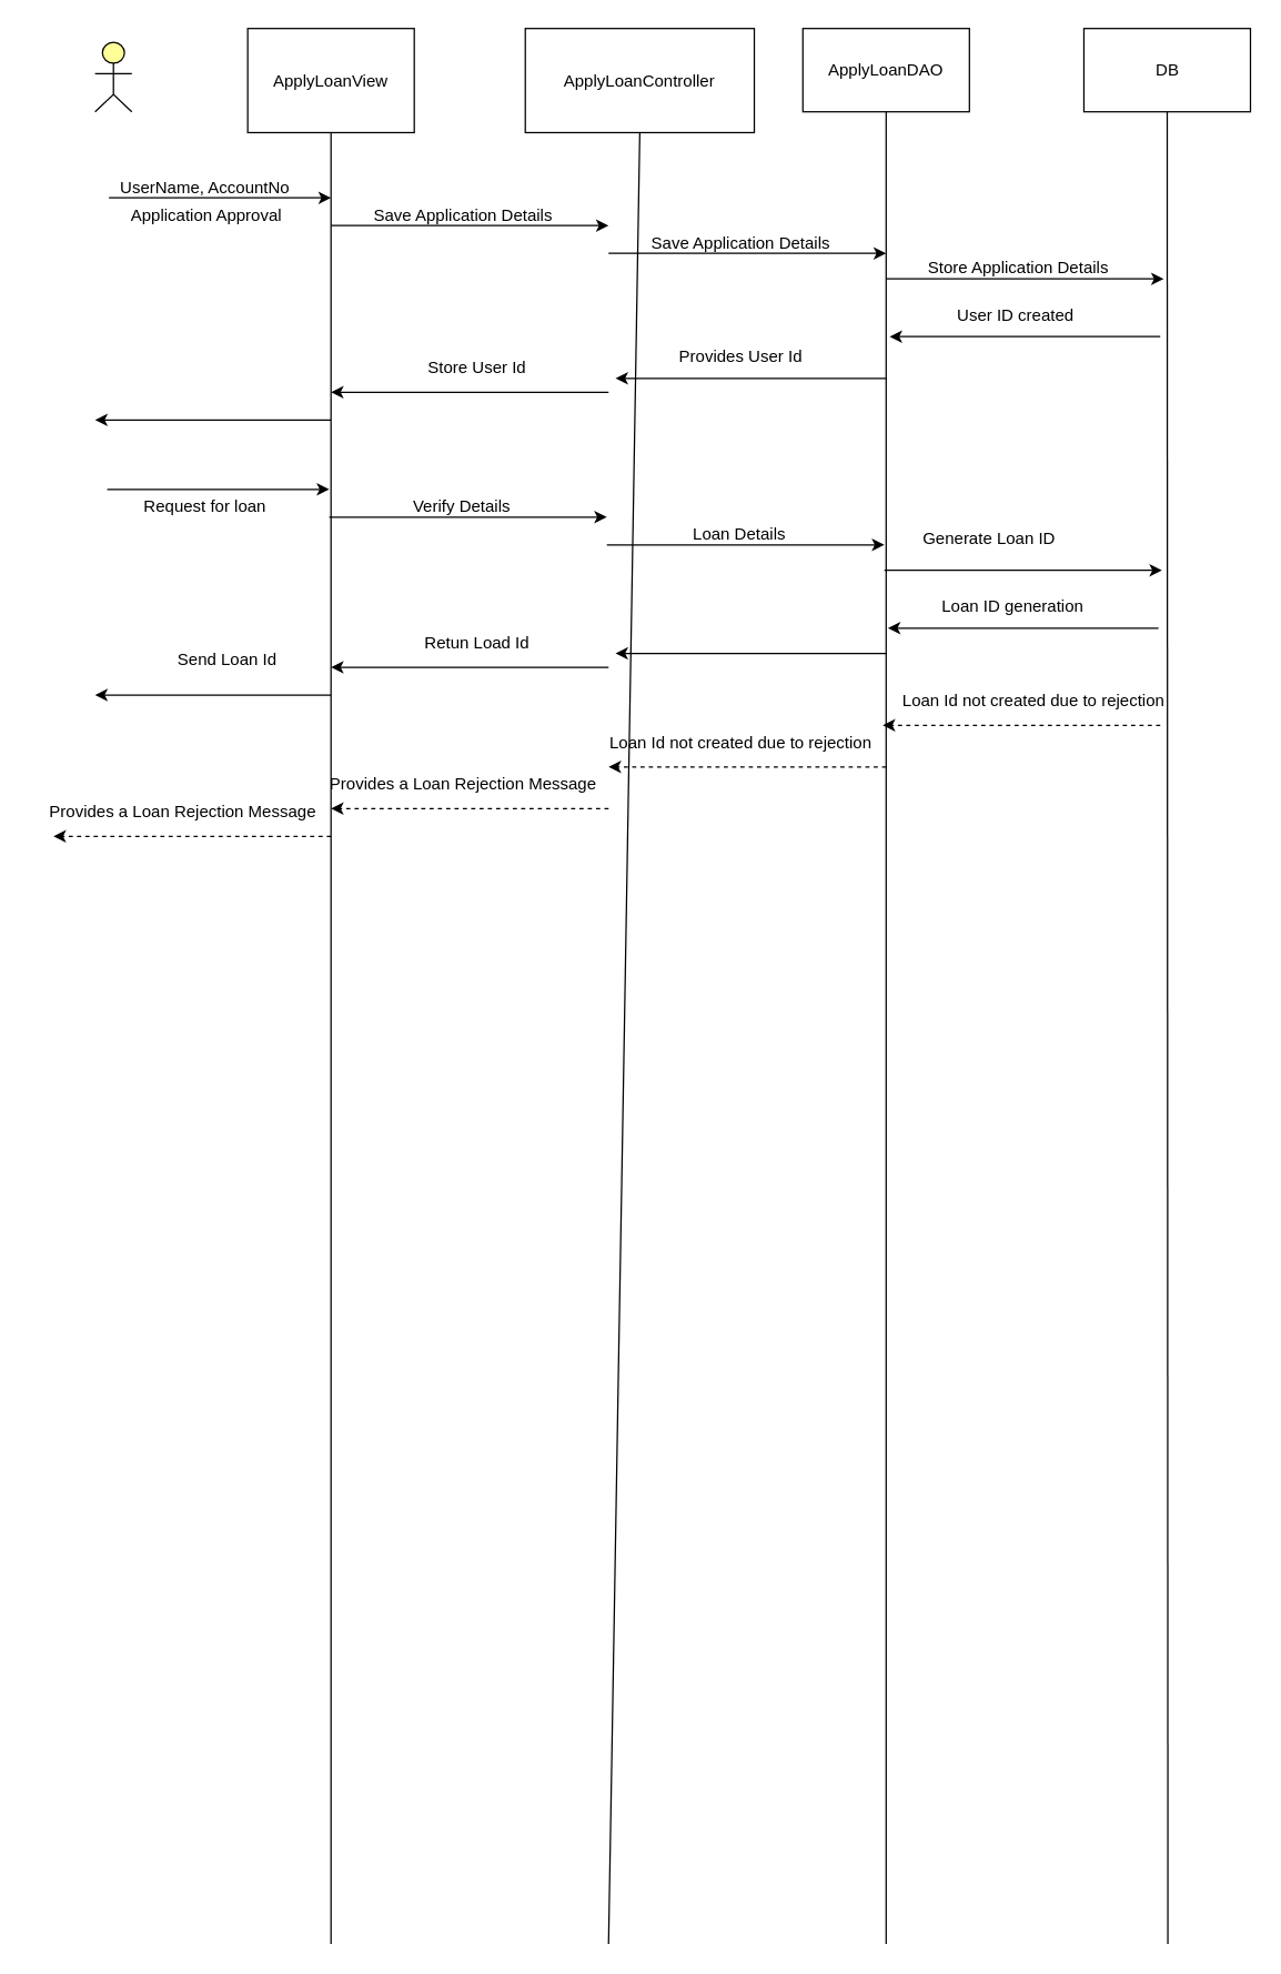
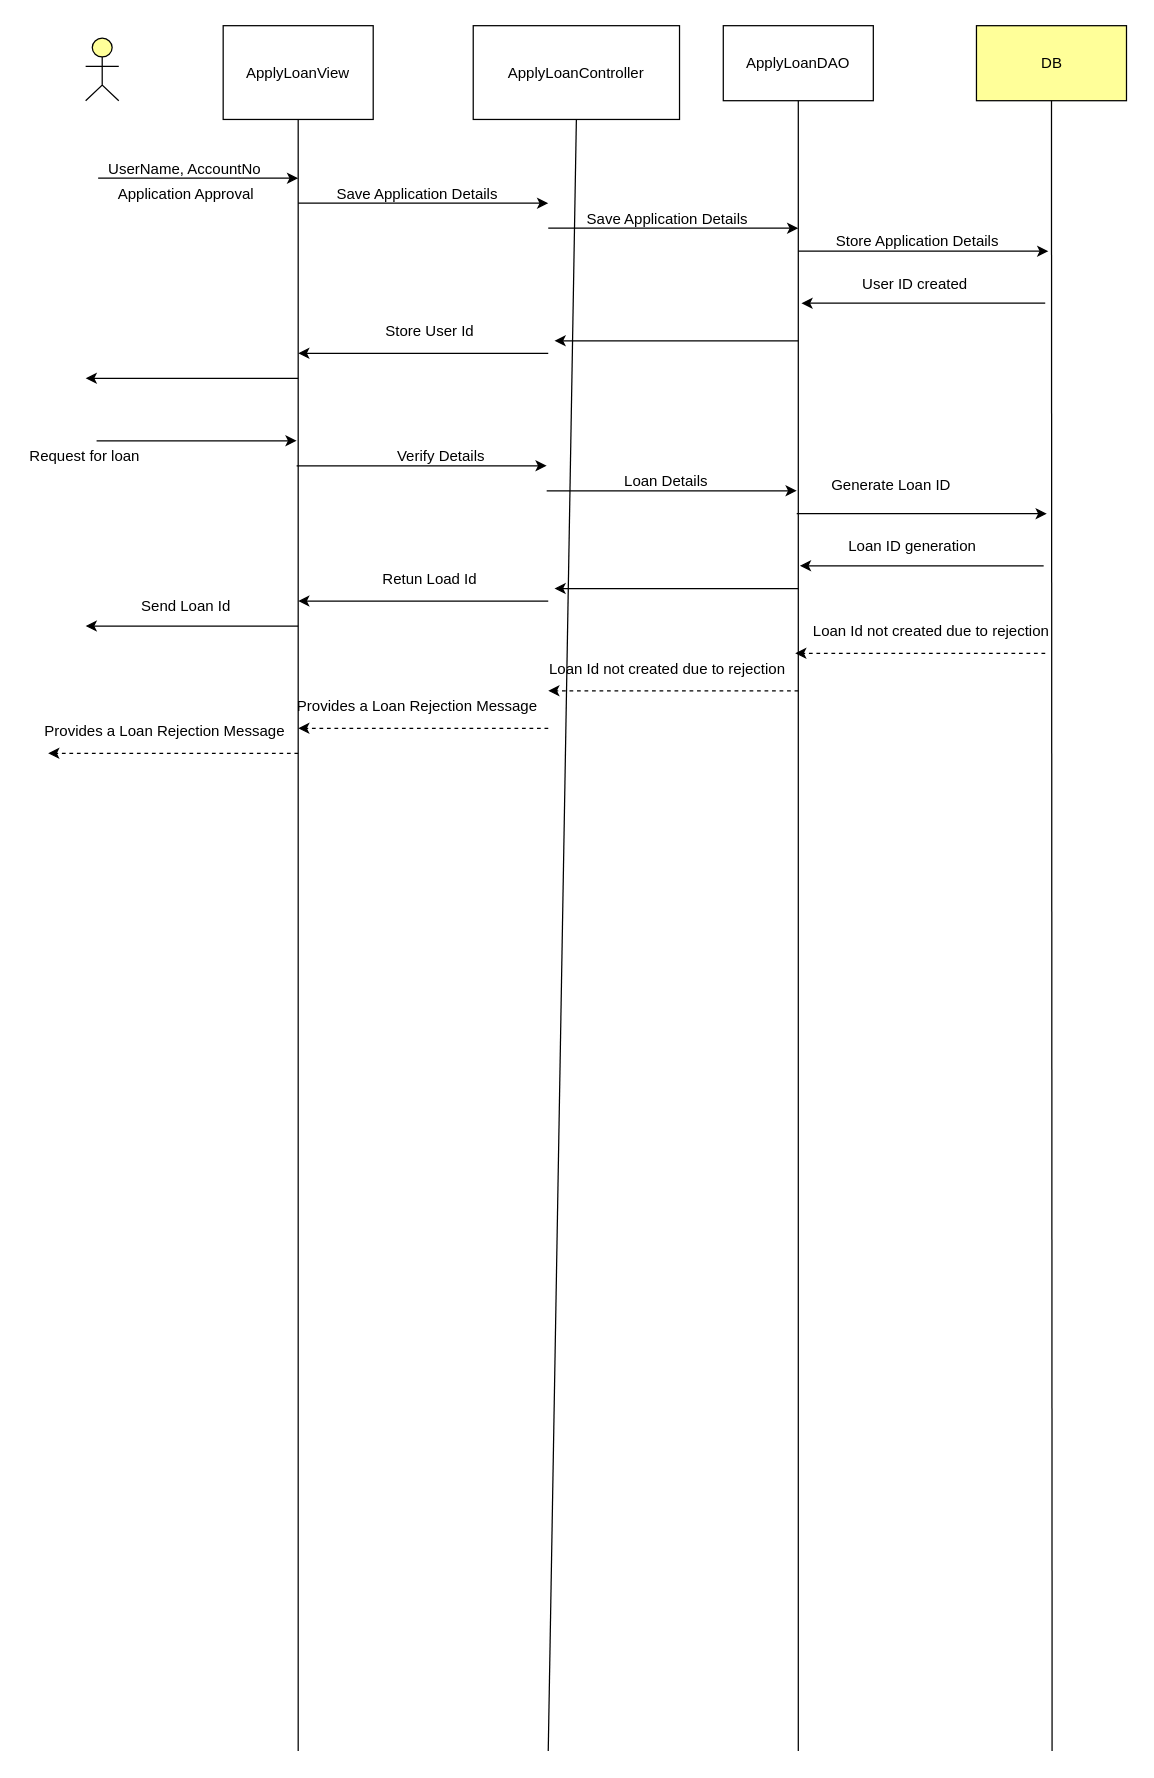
- <mxCell id="26" value="DB" style="rounded=0;whiteSpace=wrap;html=1;direction=west;" parent="1" vertex="1"><mxGeometry x="780.5" y="20" width="120" height="60" as="geometry" /></mxCell>
+ <mxCell id="26" value="DB" style="rounded=0;whiteSpace=wrap;html=1;direction=west;fillColor=#ffff99;" parent="1" vertex="1"><mxGeometry x="780.5" y="20" width="120" height="60" as="geometry" /></mxCell>
- <mxCell id="44" value="Provides User Id" style="text;html=1;align=center;verticalAlign=middle;resizable=0;points=[];autosize=1;strokeColor=none;fillColor=none;" parent="1" vertex="1"><mxGeometry x="478" y="242" width="110" height="30" as="geometry" /></mxCell>
- <mxCell id="14" value="Request for loan" style="text;html=1;align=center;verticalAlign=middle;resizable=0;points=[];autosize=1;strokeColor=none;fillColor=none;" parent="1" vertex="1"><mxGeometry x="91.75" y="350" width="110" height="30" as="geometry" /></mxCell>
+ <mxCell id="14" value="Request for loan" style="text;html=1;align=center;verticalAlign=middle;resizable=0;points=[];autosize=1;strokeColor=none;fillColor=none;" parent="1" vertex="1"><mxGeometry x="11.75" y="350" width="110" height="30" as="geometry" /></mxCell>
- <mxCell id="15" value="Verify Details" style="text;html=1;align=center;verticalAlign=middle;resizable=0;points=[];autosize=1;strokeColor=none;fillColor=none;" parent="1" vertex="1"><mxGeometry x="286.75" y="350" width="90" height="30" as="geometry" /></mxCell>
+ <mxCell id="15" value="Verify Details" style="text;html=1;align=center;verticalAlign=middle;resizable=0;points=[];autosize=1;strokeColor=none;fillColor=none;" parent="1" vertex="1"><mxGeometry x="306.75" y="350" width="90" height="30" as="geometry" /></mxCell>
- <mxCell id="18" value="Send Loan Id" style="text;html=1;align=center;verticalAlign=middle;resizable=0;points=[];autosize=1;strokeColor=none;fillColor=none;" parent="1" vertex="1"><mxGeometry x="118" y="460.18" width="90" height="30" as="geometry" /></mxCell>
+ <mxCell id="18" value="Send Loan Id" style="text;html=1;align=center;verticalAlign=middle;resizable=0;points=[];autosize=1;strokeColor=none;fillColor=none;" parent="1" vertex="1"><mxGeometry x="103" y="470.18" width="90" height="30" as="geometry" /></mxCell>
